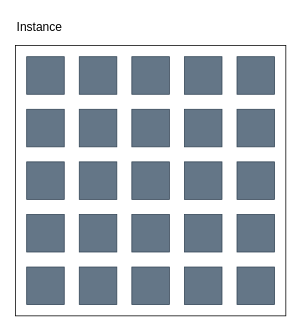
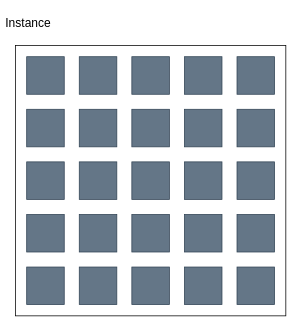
- <mxCell id="28" value="&lt;font style=&quot;font-size: 16px&quot;&gt;Instance&lt;/font&gt;" style="text;html=1;strokeColor=none;fillColor=none;align=left;verticalAlign=middle;whiteSpace=wrap;rounded=0;" vertex="1" parent="1"><mxGeometry x="20" y="20" width="170" height="30" as="geometry" /></mxCell>
+ <mxCell id="28" value="&lt;font style=&quot;font-size: 16px&quot;&gt;Instance&lt;/font&gt;" style="text;html=1;strokeColor=none;fillColor=none;align=left;verticalAlign=middle;whiteSpace=wrap;rounded=0;" vertex="1" parent="1"><mxGeometry x="5" y="15" width="170" height="30" as="geometry" /></mxCell>
